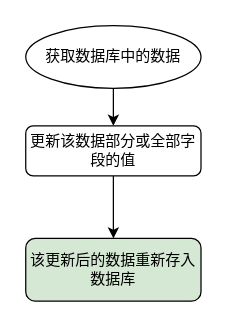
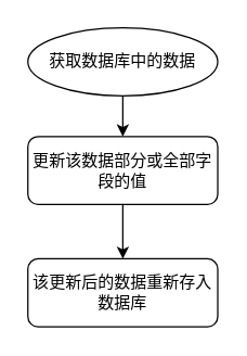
- <mxCell id="5" value="更新该数据部分或全部字段的值" style="rounded=1;whiteSpace=wrap;html=1;" vertex="1" parent="1"><mxGeometry x="20" y="100" width="140" height="40" as="geometry" /></mxCell>
+ <mxCell id="5" value="更新该数据部分或全部字段的值" style="rounded=1;whiteSpace=wrap;html=1;" vertex="1" parent="1"><mxGeometry x="20" y="100" width="140" height="50" as="geometry" /></mxCell>
- <mxCell id="6" value="该更新后的数据重新存入数据库" style="rounded=1;whiteSpace=wrap;html=1;fillColor=#d5e8d4;" vertex="1" parent="1"><mxGeometry x="20" y="190" width="140" height="50" as="geometry" /></mxCell>
+ <mxCell id="6" value="该更新后的数据重新存入数据库" style="rounded=1;whiteSpace=wrap;html=1;" vertex="1" parent="1"><mxGeometry x="20" y="190" width="140" height="50" as="geometry" /></mxCell>
